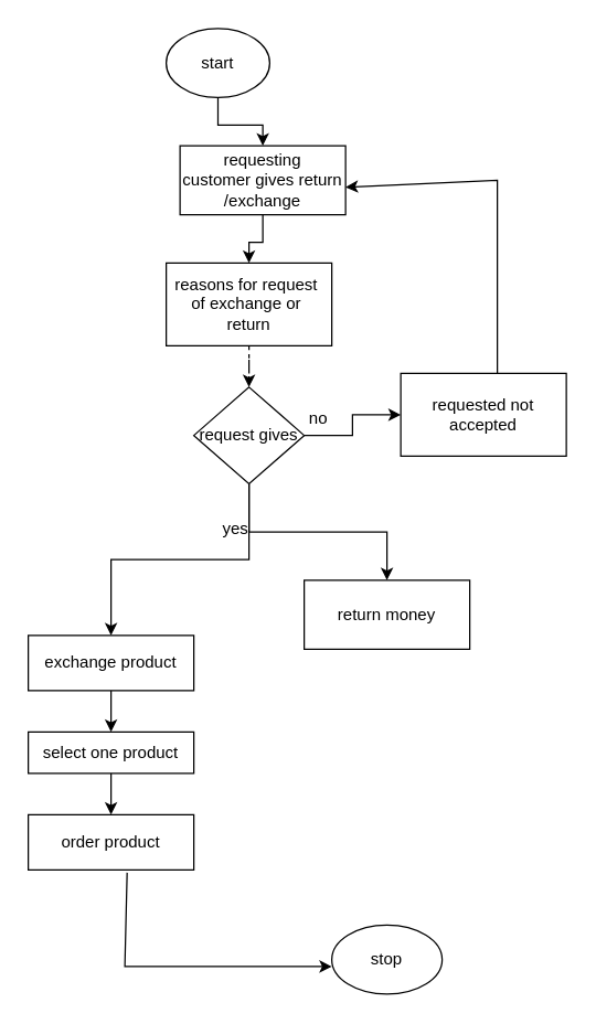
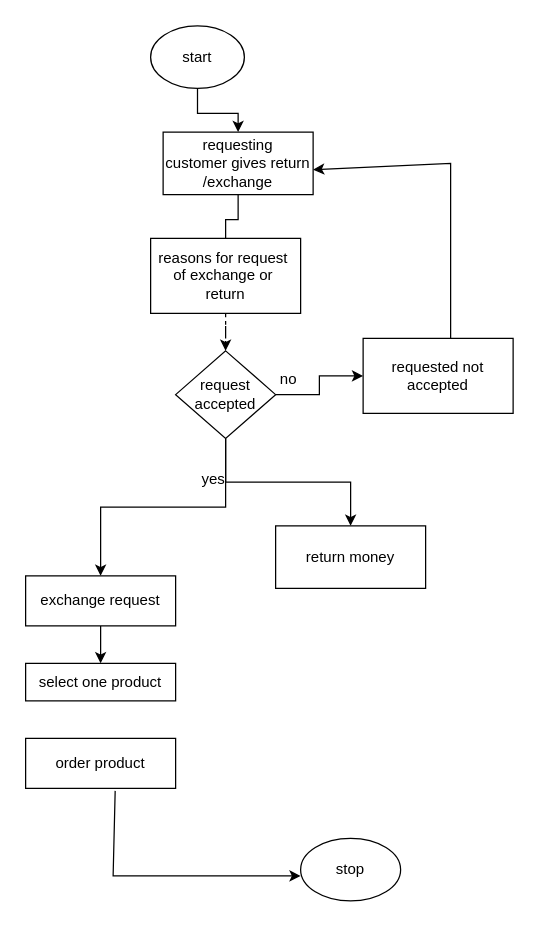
- <mxCell id="4" value="" style="edgeStyle=orthogonalEdgeStyle;rounded=0;orthogonalLoop=1;jettySize=auto;html=1;" edge="1" parent="1" source="5" target="7"><mxGeometry relative="1" as="geometry" /></mxCell>
+ <mxCell id="4" value="" style="edgeStyle=orthogonalEdgeStyle;rounded=0;orthogonalLoop=1;jettySize=auto;html=1;endArrow=none;" edge="1" parent="1" source="5" target="7"><mxGeometry relative="1" as="geometry" /></mxCell>
- <mxCell id="11" value="request gives" style="rhombus;whiteSpace=wrap;html=1;" vertex="1" parent="1"><mxGeometry x="140" y="280" width="80" height="70" as="geometry" /></mxCell>
+ <mxCell id="11" value="request accepted" style="rhombus;whiteSpace=wrap;html=1;" vertex="1" parent="1"><mxGeometry x="140" y="280" width="80" height="70" as="geometry" /></mxCell>
- <mxCell id="16" value="exchange product" style="whiteSpace=wrap;html=1;" vertex="1" parent="1"><mxGeometry x="20" y="460" width="120" height="40" as="geometry" /></mxCell>
+ <mxCell id="16" value="exchange request" style="whiteSpace=wrap;html=1;" vertex="1" parent="1"><mxGeometry x="20" y="460" width="120" height="40" as="geometry" /></mxCell>
- <mxCell id="17" value="" style="edgeStyle=orthogonalEdgeStyle;rounded=0;orthogonalLoop=1;jettySize=auto;html=1;" edge="1" parent="1" source="18" target="19"><mxGeometry relative="1" as="geometry" /></mxCell>
